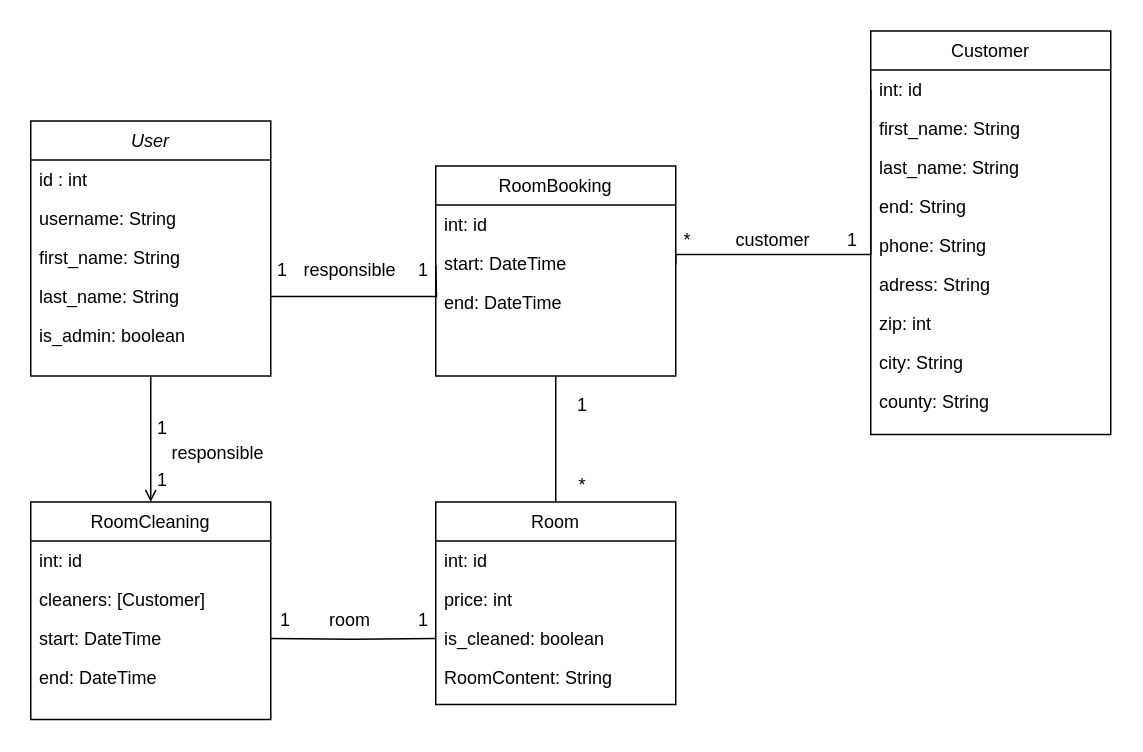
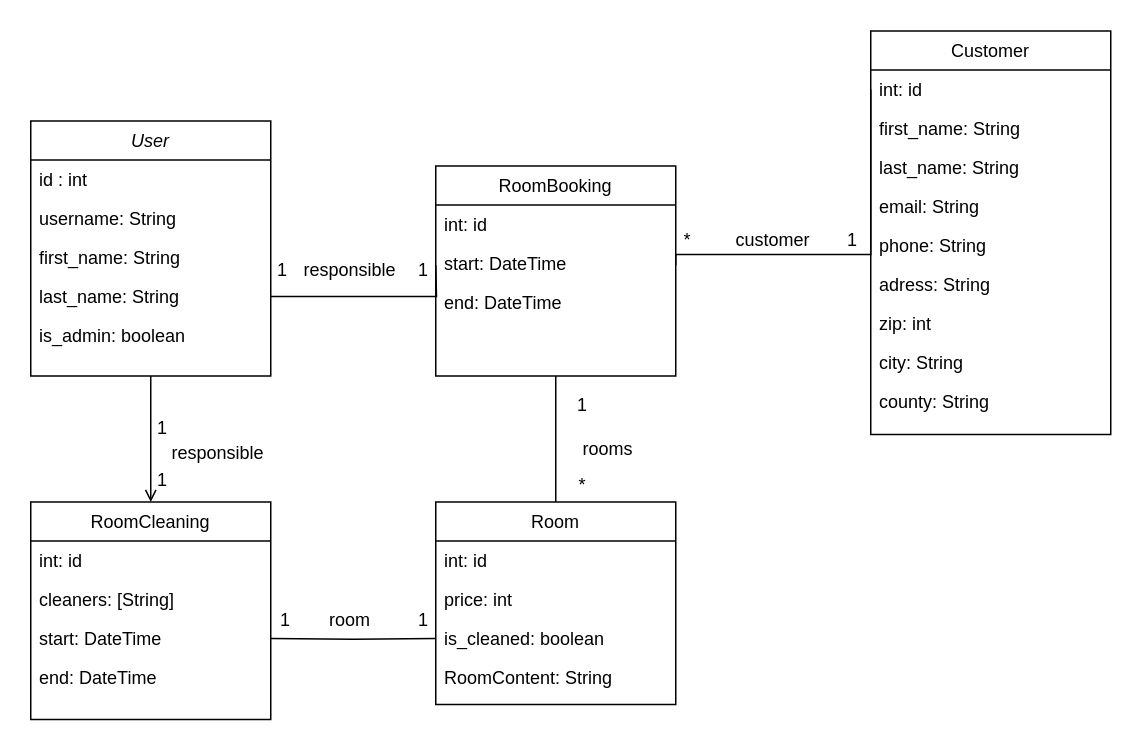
- <mxCell id="18" value="end: String" style="text;align=left;verticalAlign=top;spacingLeft=4;spacingRight=4;overflow=hidden;rotatable=0;points=[[0,0.5],[1,0.5]];portConstraint=eastwest;rounded=0;shadow=0;html=0;" parent="14" vertex="1"><mxGeometry y="104" width="160" height="26" as="geometry" /></mxCell>
+ <mxCell id="18" value="email: String" style="text;align=left;verticalAlign=top;spacingLeft=4;spacingRight=4;overflow=hidden;rotatable=0;points=[[0,0.5],[1,0.5]];portConstraint=eastwest;rounded=0;shadow=0;html=0;" parent="14" vertex="1"><mxGeometry y="104" width="160" height="26" as="geometry" /></mxCell>
+ <mxCell id="42" value="rooms" style="text;html=1;strokeColor=none;fillColor=none;align=center;verticalAlign=middle;whiteSpace=wrap;rounded=0;" parent="1" vertex="1"><mxGeometry x="370" y="288" width="70" height="21" as="geometry" /></mxCell>
- <mxCell id="31" value="cleaners: [Customer]" style="text;align=left;verticalAlign=top;spacingLeft=4;spacingRight=4;overflow=hidden;rotatable=0;points=[[0,0.5],[1,0.5]];portConstraint=eastwest;rounded=0;shadow=0;html=0;" parent="29" vertex="1"><mxGeometry y="52" width="160" height="26" as="geometry" /></mxCell>
+ <mxCell id="31" value="cleaners: [String]" style="text;align=left;verticalAlign=top;spacingLeft=4;spacingRight=4;overflow=hidden;rotatable=0;points=[[0,0.5],[1,0.5]];portConstraint=eastwest;rounded=0;shadow=0;html=0;" parent="29" vertex="1"><mxGeometry y="52" width="160" height="26" as="geometry" /></mxCell>
